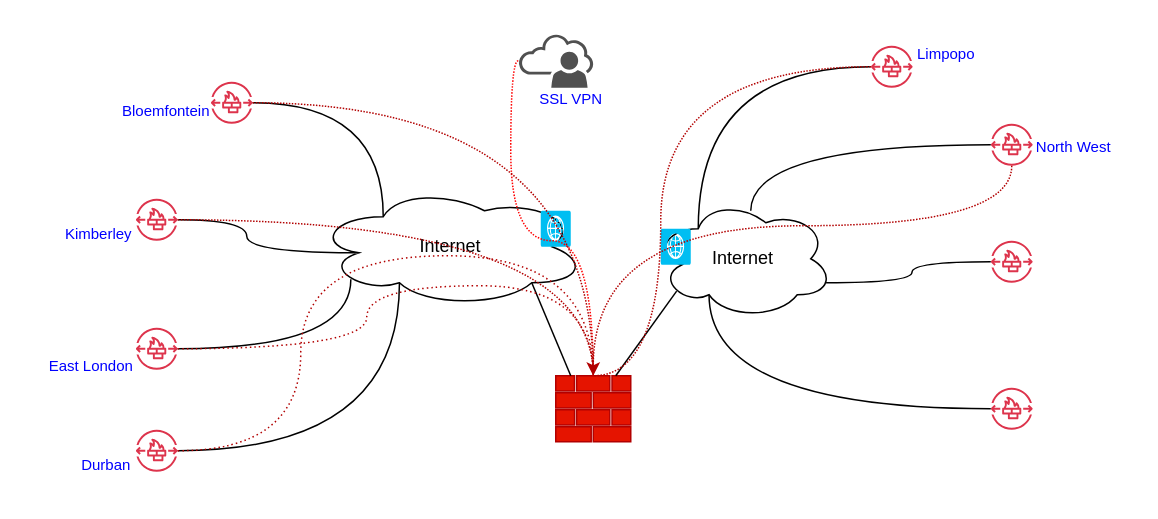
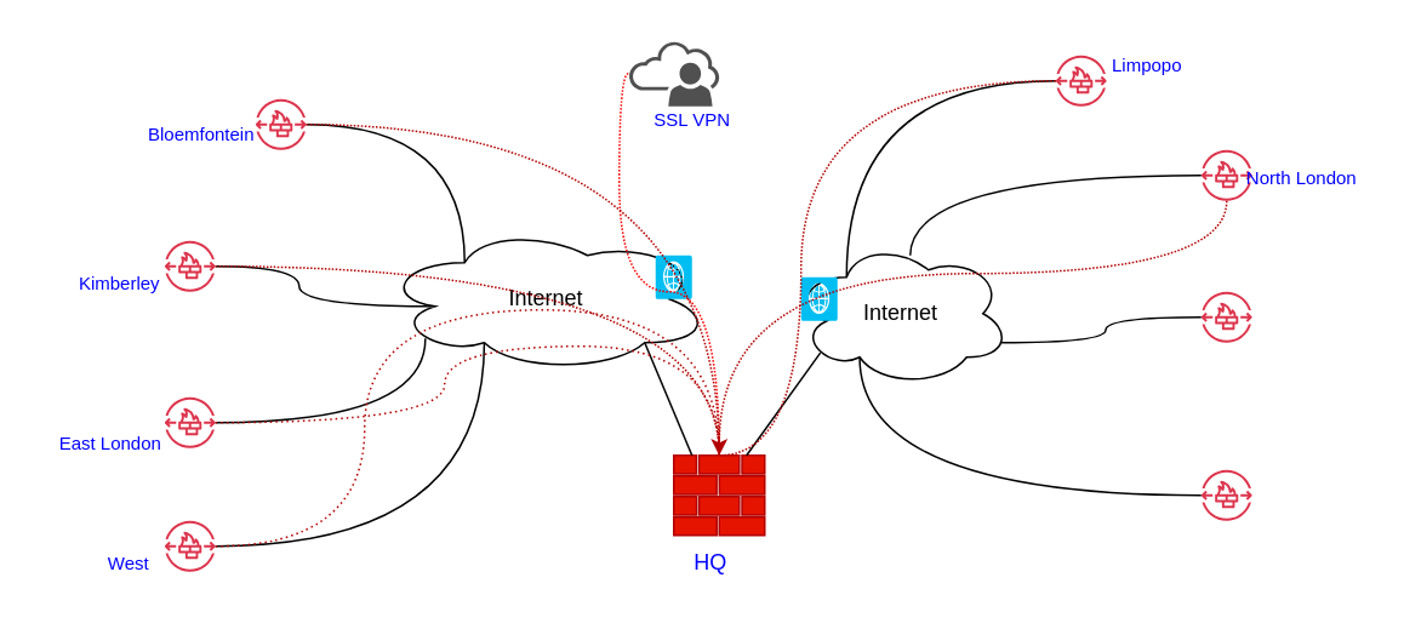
- <mxCell id="36" value="&lt;font style=&quot;font-size: 10px;&quot;&gt;&lt;font color=&quot;#0000ff&quot;&gt;North West&lt;/font&gt;&lt;br&gt;&lt;/font&gt;" style="text;html=1;align=center;verticalAlign=middle;resizable=0;points=[];autosize=1;strokeColor=none;fillColor=none;" vertex="1" parent="1"><mxGeometry x="680" y="82" width="70" height="30" as="geometry" /></mxCell>
+ <mxCell id="36" value="&lt;font style=&quot;font-size: 10px;&quot;&gt;&lt;font color=&quot;#0000ff&quot;&gt;North London&lt;/font&gt;&lt;br&gt;&lt;/font&gt;" style="text;html=1;align=center;verticalAlign=middle;resizable=0;points=[];autosize=1;strokeColor=none;fillColor=none;" vertex="1" parent="1"><mxGeometry x="680" y="82" width="70" height="30" as="geometry" /></mxCell>
- <mxCell id="34" value="&lt;font color=&quot;#0000ff&quot; style=&quot;font-size: 10px;&quot;&gt;Durban&lt;/font&gt;" style="text;html=1;align=center;verticalAlign=middle;resizable=0;points=[];autosize=1;strokeColor=none;fillColor=none;" vertex="1" parent="1"><mxGeometry x="40" y="294" width="60" height="30" as="geometry" /></mxCell>
+ <mxCell id="34" value="&lt;font color=&quot;#0000ff&quot; style=&quot;font-size: 10px;&quot;&gt;West&lt;/font&gt;" style="text;html=1;align=center;verticalAlign=middle;resizable=0;points=[];autosize=1;strokeColor=none;fillColor=none;" vertex="1" parent="1"><mxGeometry x="40" y="294" width="60" height="30" as="geometry" /></mxCell>
+ <mxCell id="23" value="&lt;font color=&quot;#0000ff&quot;&gt;HQ&lt;/font&gt;" style="text;html=1;align=center;verticalAlign=middle;resizable=0;points=[];autosize=1;strokeColor=none;fillColor=none;" vertex="1" parent="1"><mxGeometry x="370" y="294" width="40" height="30" as="geometry" /></mxCell>
